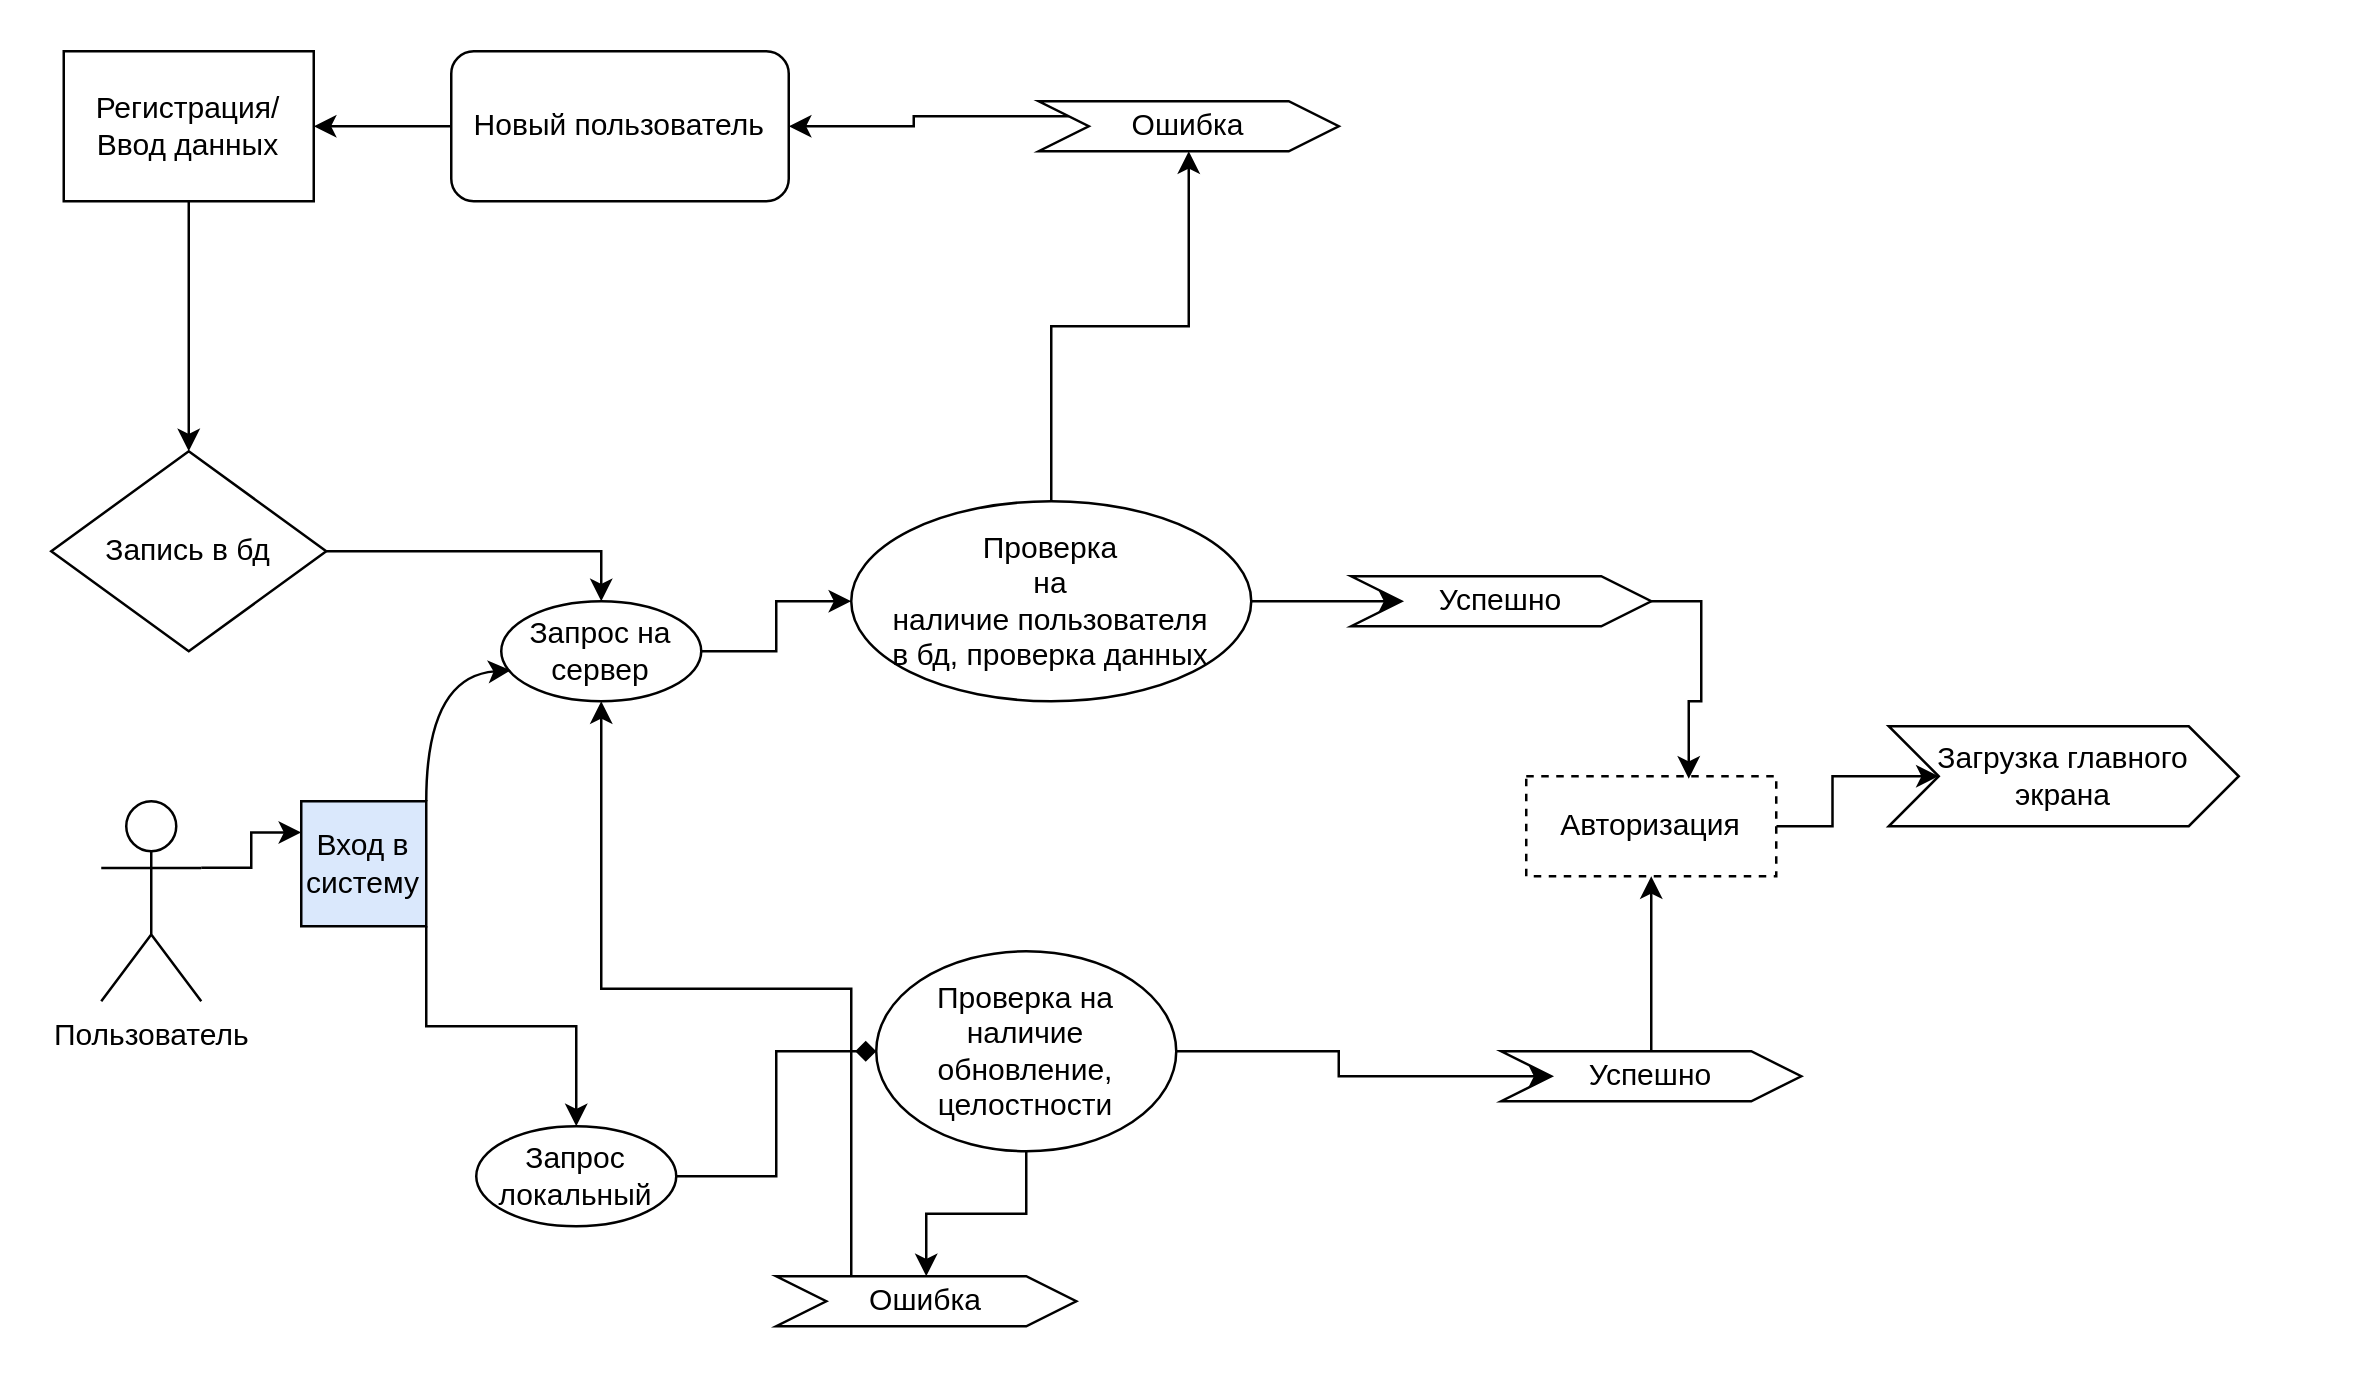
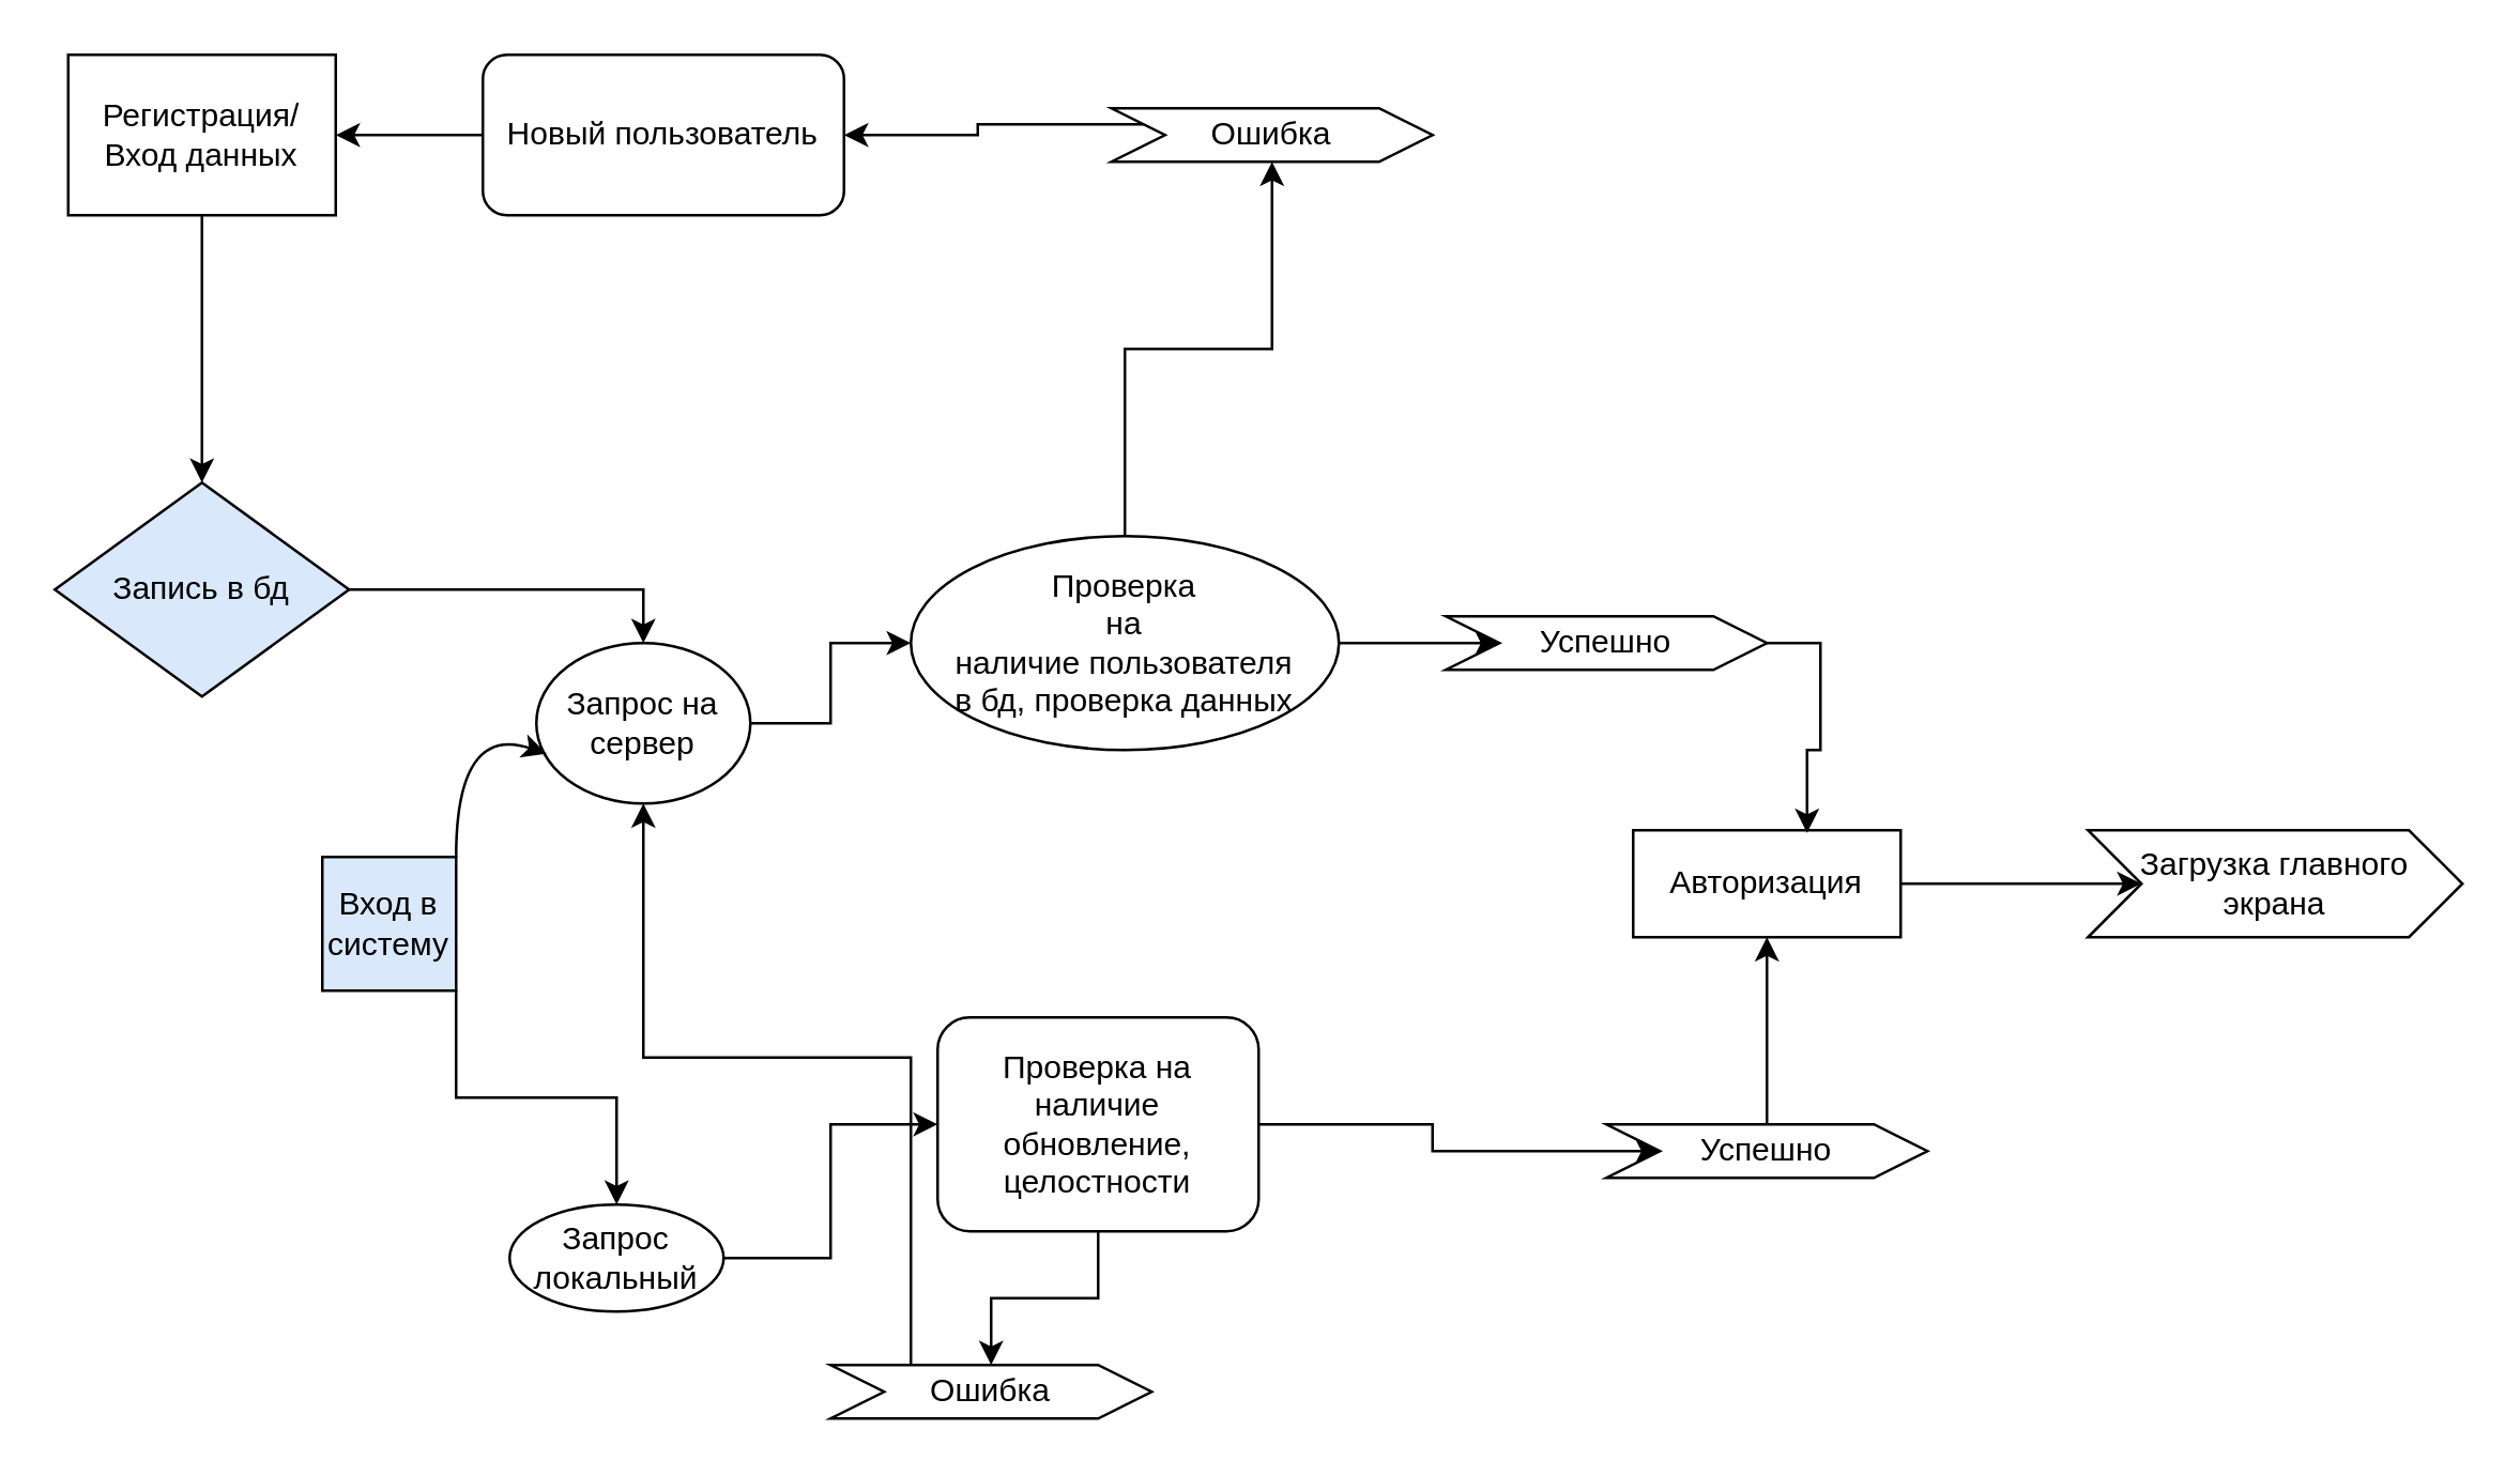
- <mxCell id="29" value="Регистрация/&lt;br&gt;Ввод данных" style="rounded=0;whiteSpace=wrap;html=1;" parent="1" vertex="1"><mxGeometry x="25" y="20" width="100" height="60" as="geometry" /></mxCell>
+ <mxCell id="29" value="Регистрация/&lt;br&gt;Вход данных" style="rounded=0;whiteSpace=wrap;html=1;" parent="1" vertex="1"><mxGeometry x="25" y="20" width="100" height="60" as="geometry" /></mxCell>
- <mxCell id="31" value="Запись в бд" style="rhombus;whiteSpace=wrap;html=1;" parent="1" vertex="1"><mxGeometry x="20" y="180" width="110" height="80" as="geometry" /></mxCell>
+ <mxCell id="31" value="Запись в бд" style="rhombus;whiteSpace=wrap;html=1;fillColor=#dae8fc;" parent="1" vertex="1"><mxGeometry x="20" y="180" width="110" height="80" as="geometry" /></mxCell>
- <mxCell id="5" value="Запрос на сервер" style="ellipse;whiteSpace=wrap;html=1;" parent="1" vertex="1"><mxGeometry x="200" y="240" width="80" height="40" as="geometry" /></mxCell>
+ <mxCell id="5" value="Запрос на сервер" style="ellipse;whiteSpace=wrap;html=1;" parent="1" vertex="1"><mxGeometry x="200" y="240" width="80" height="60" as="geometry" /></mxCell>
- <mxCell id="23" value="Загрузка главного экрана" style="shape=step;perimeter=stepPerimeter;whiteSpace=wrap;html=1;fixedSize=1;" parent="1" vertex="1"><mxGeometry x="755" y="290" width="140" height="40" as="geometry" /></mxCell>
+ <mxCell id="23" value="Загрузка главного экрана" style="shape=step;perimeter=stepPerimeter;whiteSpace=wrap;html=1;fixedSize=1;" parent="1" vertex="1"><mxGeometry x="780" y="310" width="140" height="40" as="geometry" /></mxCell>
- <mxCell id="18" value="Авторизация" style="rounded=0;whiteSpace=wrap;html=1;dashed=1;" parent="1" vertex="1"><mxGeometry x="610" y="310" width="100" height="40" as="geometry" /></mxCell>
+ <mxCell id="18" value="Авторизация" style="rounded=0;whiteSpace=wrap;html=1;" parent="1" vertex="1"><mxGeometry x="610" y="310" width="100" height="40" as="geometry" /></mxCell>
- <mxCell id="2" style="edgeStyle=orthogonalEdgeStyle;rounded=0;orthogonalLoop=1;jettySize=auto;html=1;exitX=1;exitY=0.333;exitDx=0;exitDy=0;exitPerimeter=0;entryX=0;entryY=0.25;entryDx=0;entryDy=0;" parent="1" source="3" target="9" edge="1"><mxGeometry relative="1" as="geometry" /></mxCell>
- <mxCell id="3" value="Пользователь" style="shape=umlActor;verticalLabelPosition=bottom;verticalAlign=top;html=1;outlineConnect=0;" parent="1" vertex="1"><mxGeometry x="40" y="320" width="40" height="80" as="geometry" /></mxCell>
- <mxCell id="6" style="edgeStyle=orthogonalEdgeStyle;rounded=0;orthogonalLoop=1;jettySize=auto;html=1;exitX=1;exitY=0.5;exitDx=0;exitDy=0;endArrow=diamond;" parent="1" source="7" target="15" edge="1"><mxGeometry relative="1" as="geometry" /></mxCell>
+ <mxCell id="6" style="edgeStyle=orthogonalEdgeStyle;rounded=0;orthogonalLoop=1;jettySize=auto;html=1;exitX=1;exitY=0.5;exitDx=0;exitDy=0;" parent="1" source="7" target="15" edge="1"><mxGeometry relative="1" as="geometry" /></mxCell>
- <mxCell id="15" value="Проверка на наличие обновление, целостности" style="ellipse;whiteSpace=wrap;html=1;" parent="1" vertex="1"><mxGeometry x="350" y="380" width="120" height="80" as="geometry" /></mxCell>
+ <mxCell id="15" value="Проверка на наличие обновление, целостности" style="whiteSpace=wrap;html=1;rounded=1;" parent="1" vertex="1"><mxGeometry x="350" y="380" width="120" height="80" as="geometry" /></mxCell>
